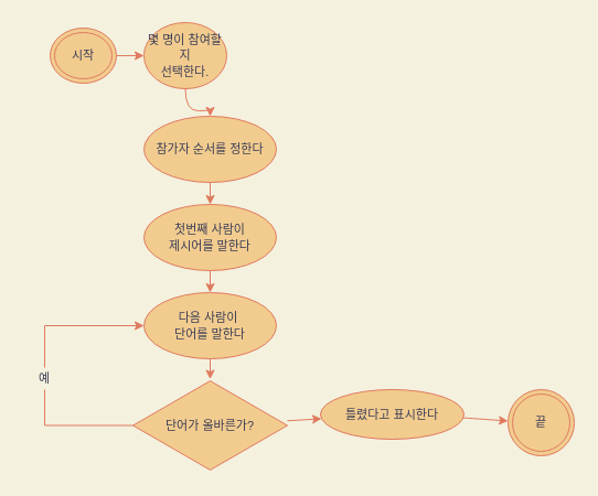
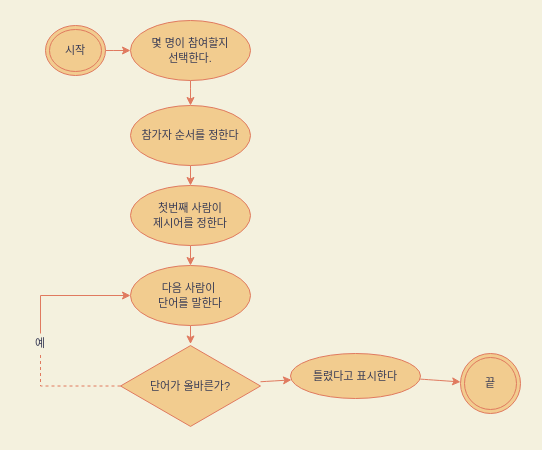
- <mxCell id="8" value="&lt;font style=&quot;font-size: 11px&quot;&gt;몇 명이 참여할지 &lt;br&gt;선택한다.&lt;/font&gt;" style="ellipse;whiteSpace=wrap;html=1;fillColor=#F2CC8F;strokeColor=#E07A5F;fontColor=#393C56;" vertex="1" parent="1"><mxGeometry x="130" y="20" width="75" height="60" as="geometry" /></mxCell>
+ <mxCell id="8" value="&lt;font style=&quot;font-size: 11px&quot;&gt;몇 명이 참여할지 &lt;br&gt;선택한다.&lt;/font&gt;" style="ellipse;whiteSpace=wrap;html=1;fillColor=#F2CC8F;strokeColor=#E07A5F;fontColor=#393C56;" vertex="1" parent="1"><mxGeometry x="130" y="20" width="120" height="60" as="geometry" /></mxCell>
- <mxCell id="12" value="&lt;font style=&quot;font-size: 11px&quot;&gt;첫번째 사람이 &lt;br&gt;제시어를 말한다&lt;/font&gt;" style="ellipse;whiteSpace=wrap;html=1;fillColor=#F2CC8F;strokeColor=#E07A5F;fontColor=#393C56;" vertex="1" parent="1"><mxGeometry x="130" y="185" width="120" height="60" as="geometry" /></mxCell>
+ <mxCell id="12" value="&lt;font style=&quot;font-size: 11px&quot;&gt;첫번째 사람이 &lt;br&gt;제시어를 정한다&lt;/font&gt;" style="ellipse;whiteSpace=wrap;html=1;fillColor=#F2CC8F;strokeColor=#E07A5F;fontColor=#393C56;" vertex="1" parent="1"><mxGeometry x="130" y="185" width="120" height="60" as="geometry" /></mxCell>
- <mxCell id="19" value="" style="edgeStyle=orthogonalEdgeStyle;rounded=0;sketch=0;orthogonalLoop=1;jettySize=auto;html=1;fontColor=#393C56;strokeColor=#E07A5F;fillColor=#F2CC8F;endArrow=none;" edge="1" parent="1" source="4" target="18"><mxGeometry relative="1" as="geometry"><mxPoint x="120" y="385.517" as="sourcePoint" /><mxPoint x="130" y="295.034" as="targetPoint" /><Array as="points"><mxPoint x="40" y="386" /></Array></mxGeometry></mxCell>
+ <mxCell id="19" value="" style="edgeStyle=orthogonalEdgeStyle;rounded=0;sketch=0;orthogonalLoop=1;jettySize=auto;html=1;fontColor=#393C56;strokeColor=#E07A5F;fillColor=#F2CC8F;endArrow=none;dashed=1;" edge="1" parent="1" source="4" target="18"><mxGeometry relative="1" as="geometry"><mxPoint x="120" y="385.517" as="sourcePoint" /><mxPoint x="130" y="295.034" as="targetPoint" /><Array as="points"><mxPoint x="40" y="386" /></Array></mxGeometry></mxCell>
